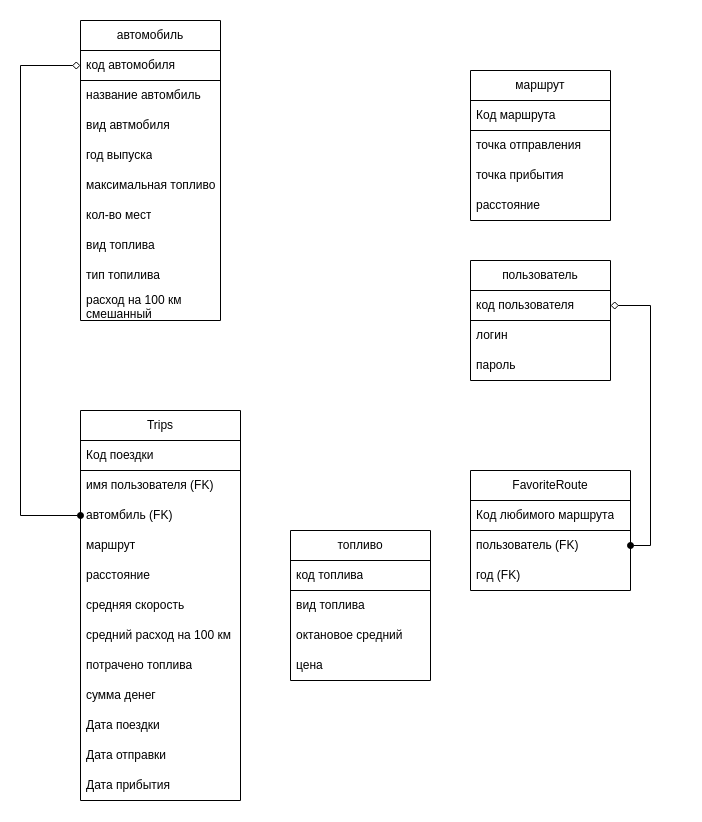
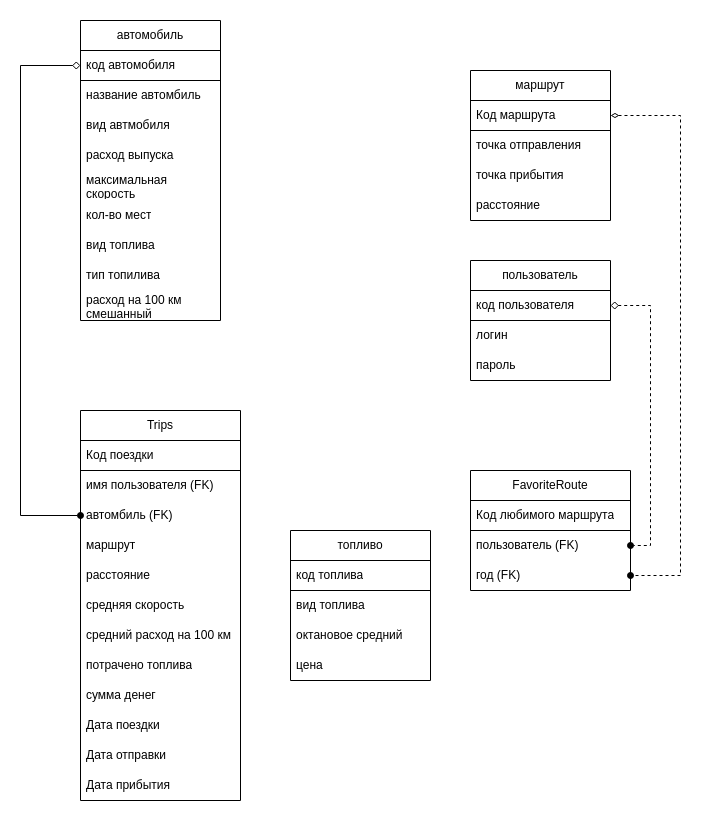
- <mxCell id="6" value="год выпуска" style="text;strokeColor=none;fillColor=none;align=left;verticalAlign=middle;spacingLeft=4;spacingRight=4;overflow=hidden;points=[[0,0.5],[1,0.5]];portConstraint=eastwest;rotatable=0;whiteSpace=wrap;html=1;" vertex="1" parent="2"><mxGeometry y="120" width="140" height="30" as="geometry" /></mxCell>
+ <mxCell id="6" value="расход выпуска" style="text;strokeColor=none;fillColor=none;align=left;verticalAlign=middle;spacingLeft=4;spacingRight=4;overflow=hidden;points=[[0,0.5],[1,0.5]];portConstraint=eastwest;rotatable=0;whiteSpace=wrap;html=1;" vertex="1" parent="2"><mxGeometry y="120" width="140" height="30" as="geometry" /></mxCell>
- <mxCell id="7" value="максимальная топливо " style="text;strokeColor=none;fillColor=none;align=left;verticalAlign=middle;spacingLeft=4;spacingRight=4;overflow=hidden;points=[[0,0.5],[1,0.5]];portConstraint=eastwest;rotatable=0;whiteSpace=wrap;html=1;" vertex="1" parent="2"><mxGeometry y="150" width="140" height="30" as="geometry" /></mxCell>
+ <mxCell id="7" value="максимальная скорость " style="text;strokeColor=none;fillColor=none;align=left;verticalAlign=middle;spacingLeft=4;spacingRight=4;overflow=hidden;points=[[0,0.5],[1,0.5]];portConstraint=eastwest;rotatable=0;whiteSpace=wrap;html=1;" vertex="1" parent="2"><mxGeometry y="150" width="140" height="30" as="geometry" /></mxCell>
+ <mxCell id="43" style="edgeStyle=orthogonalEdgeStyle;rounded=0;orthogonalLoop=1;jettySize=auto;html=1;entryX=1;entryY=0.5;entryDx=0;entryDy=0;dashed=1;endArrow=oval;endFill=1;startArrow=diamondThin;startFill=0;" edge="1" parent="1" source="17" target="29"><mxGeometry relative="1" as="geometry"><Array as="points"><mxPoint x="680" y="115" /><mxPoint x="680" y="575" /></Array></mxGeometry></mxCell>
- <mxCell id="44" style="edgeStyle=orthogonalEdgeStyle;rounded=0;orthogonalLoop=1;jettySize=auto;html=1;exitX=1;exitY=0.5;exitDx=0;exitDy=0;entryX=1;entryY=0.5;entryDx=0;entryDy=0;dashed=0;startArrow=diamond;startFill=0;endArrow=oval;endFill=1;" edge="1" parent="1" source="13" target="28"><mxGeometry relative="1" as="geometry" /></mxCell>
+ <mxCell id="44" style="edgeStyle=orthogonalEdgeStyle;rounded=0;orthogonalLoop=1;jettySize=auto;html=1;exitX=1;exitY=0.5;exitDx=0;exitDy=0;entryX=1;entryY=0.5;entryDx=0;entryDy=0;dashed=1;startArrow=diamond;startFill=0;endArrow=oval;endFill=1;" edge="1" parent="1" source="13" target="28"><mxGeometry relative="1" as="geometry" /></mxCell>
